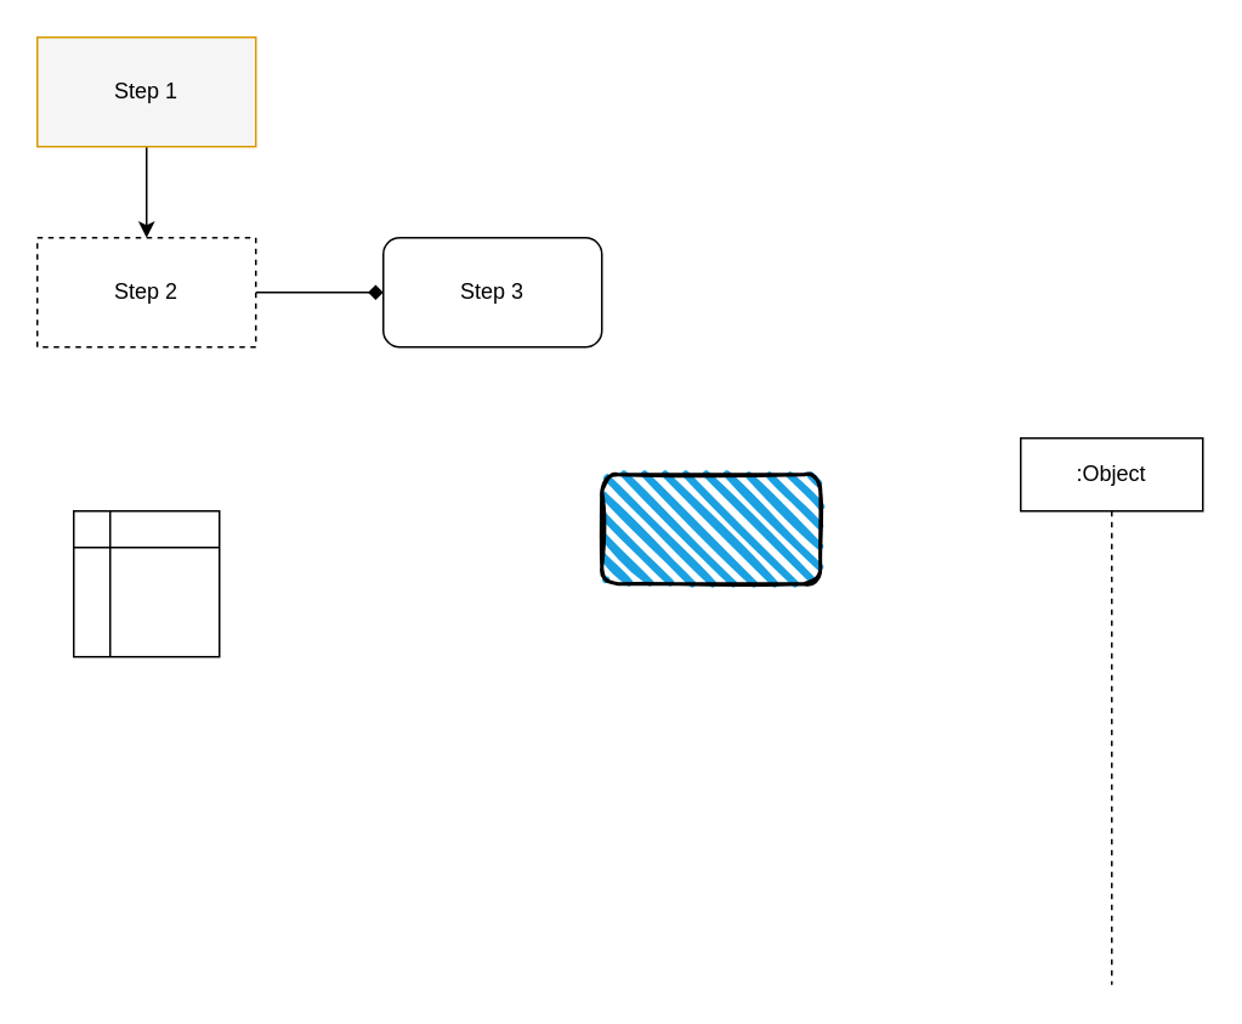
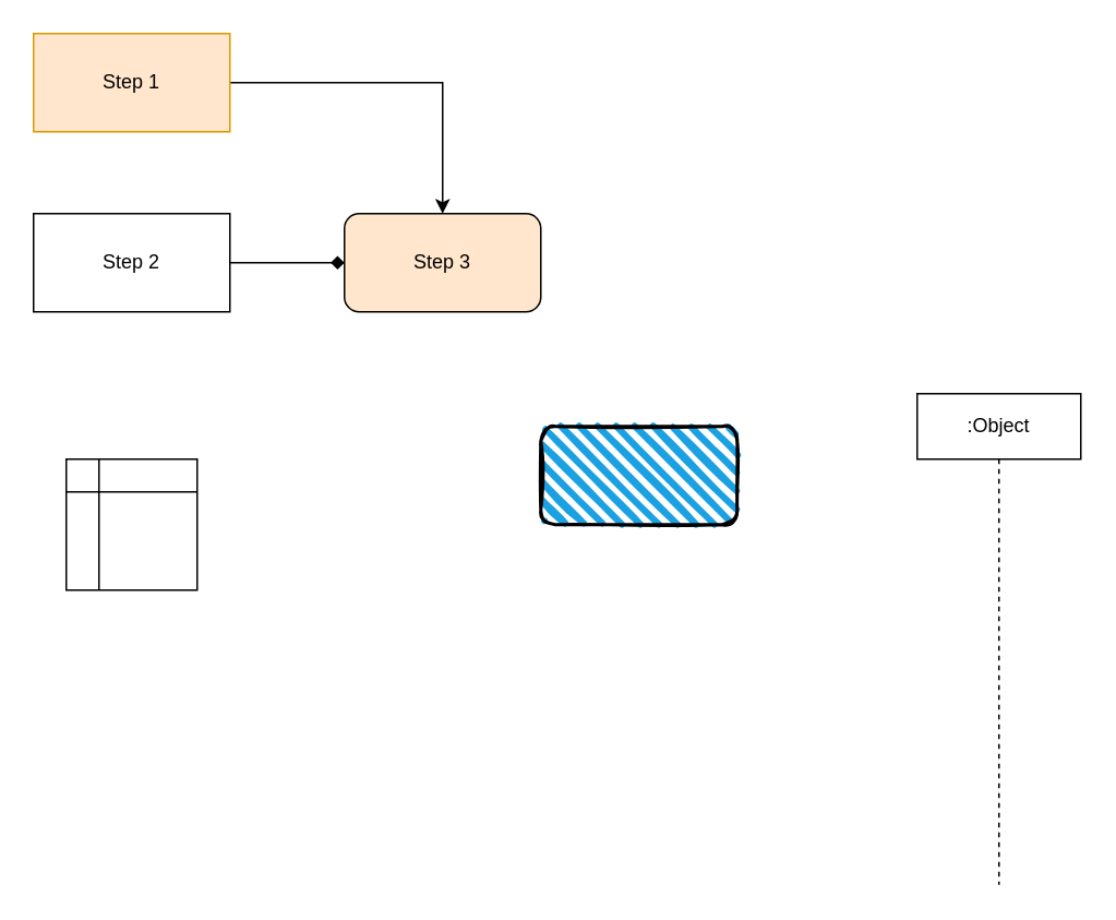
- <mxCell id="3" value="Step 1" style="rounded=0;whiteSpace=wrap;html=1;fillColor=#f5f5f5;strokeColor=#d79b00;" parent="1" vertex="1"><mxGeometry x="20" y="20" width="120" height="60" as="geometry" /></mxCell>
+ <mxCell id="3" value="Step 1" style="rounded=0;whiteSpace=wrap;html=1;fillColor=#ffe6cc;strokeColor=#d79b00;" parent="1" vertex="1"><mxGeometry x="20" y="20" width="120" height="60" as="geometry" /></mxCell>
- <mxCell id="2" style="edgeStyle=orthogonalEdgeStyle;rounded=0;orthogonalLoop=1;jettySize=auto;html=1;entryX=0.5;entryY=0;entryDx=0;entryDy=0;" parent="1" source="3" target="5" edge="1"><mxGeometry relative="1" as="geometry" /></mxCell>
+ <mxCell id="2" style="edgeStyle=orthogonalEdgeStyle;rounded=0;orthogonalLoop=1;jettySize=auto;html=1;" parent="1" source="3" target="6" edge="1"><mxGeometry relative="1" as="geometry" /></mxCell>
- <mxCell id="5" value="Step 2" style="rounded=0;whiteSpace=wrap;html=1;dashed=1;" parent="1" vertex="1"><mxGeometry x="20" y="130" width="120" height="60" as="geometry" /></mxCell>
+ <mxCell id="5" value="Step 2" style="rounded=0;whiteSpace=wrap;html=1;" parent="1" vertex="1"><mxGeometry x="20" y="130" width="120" height="60" as="geometry" /></mxCell>
- <mxCell id="6" value="Step 3" style="rounded=1;whiteSpace=wrap;html=1;" parent="1" vertex="1"><mxGeometry x="210" y="130" width="120" height="60" as="geometry" /></mxCell>
+ <mxCell id="6" value="Step 3" style="rounded=1;whiteSpace=wrap;html=1;fillColor=#ffe6cc;" parent="1" vertex="1"><mxGeometry x="210" y="130" width="120" height="60" as="geometry" /></mxCell>
